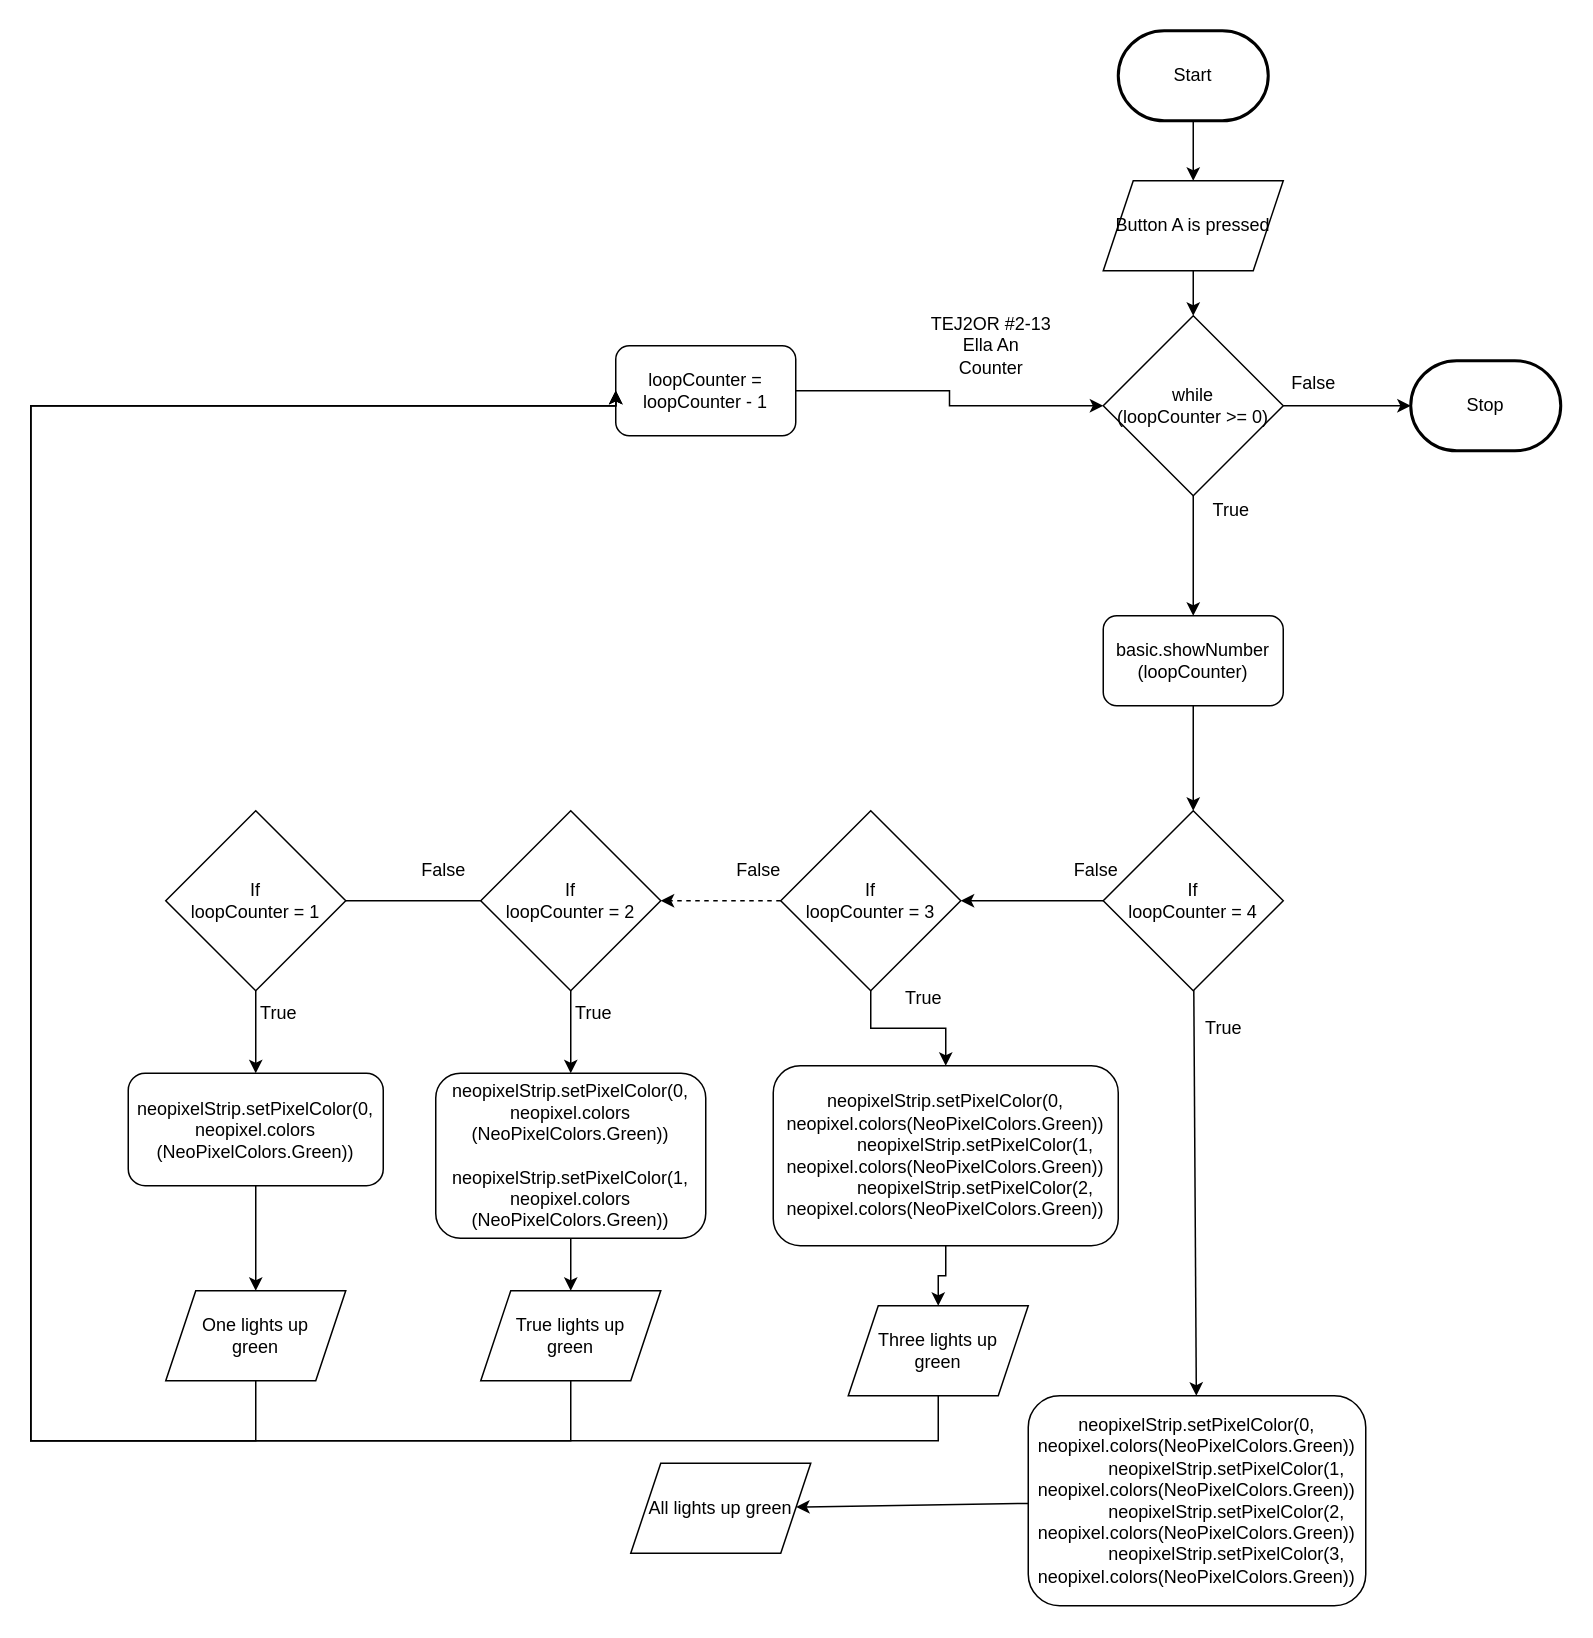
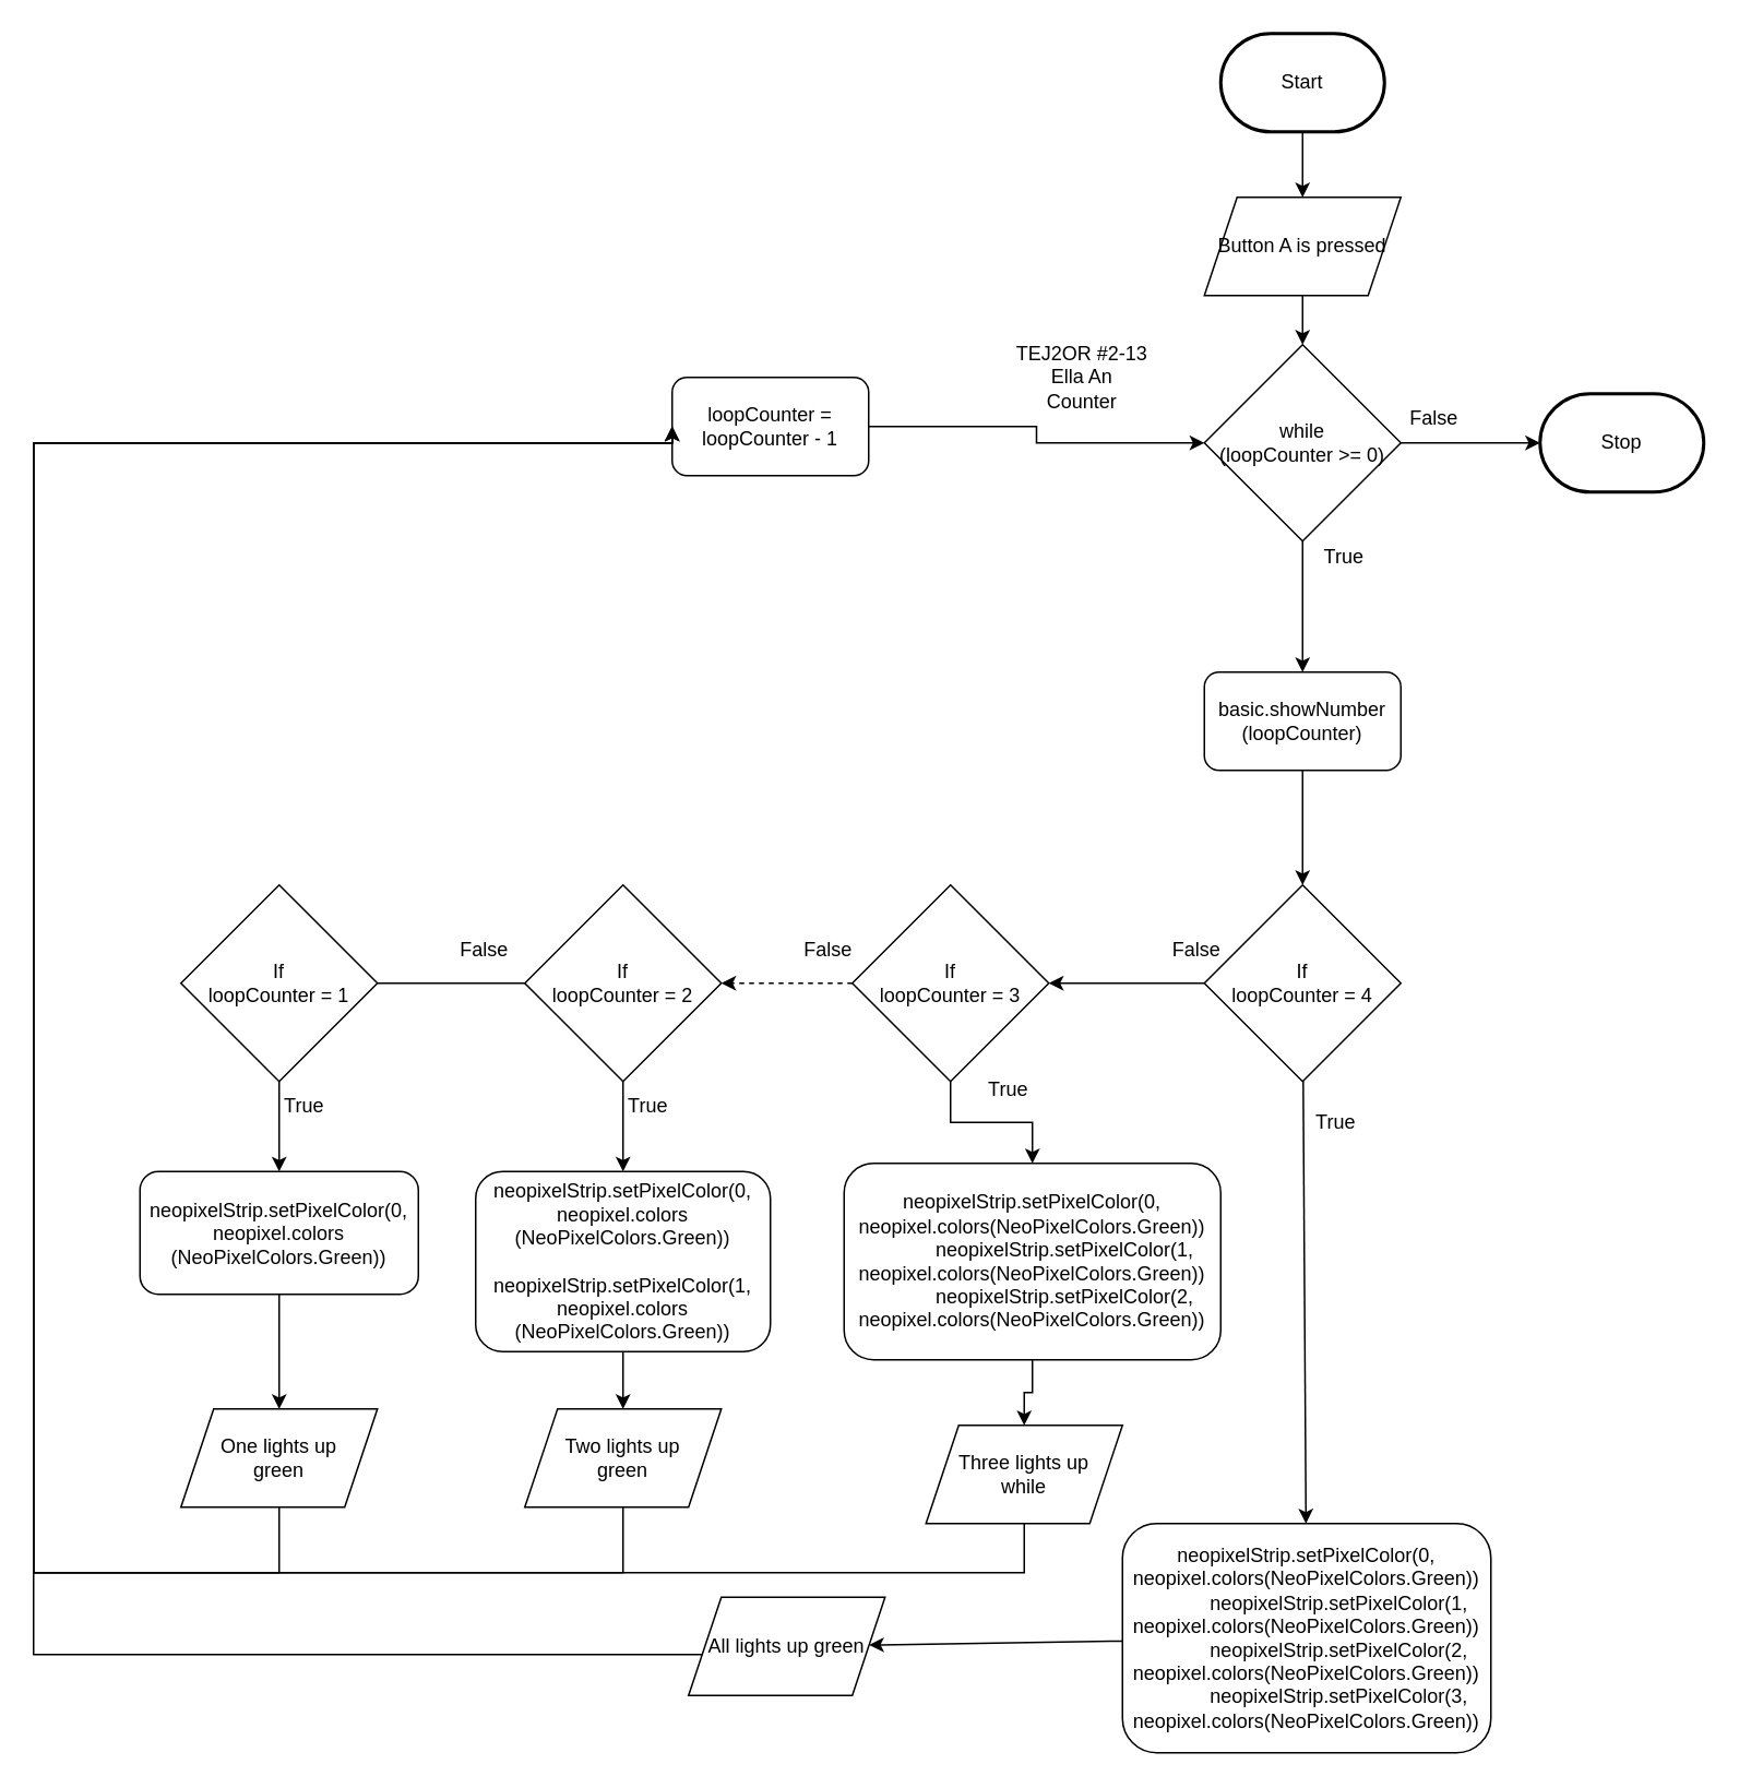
- <mxCell id="44" value="True lights up &lt;br&gt;green" style="shape=parallelogram;perimeter=parallelogramPerimeter;whiteSpace=wrap;html=1;fixedSize=1;" vertex="1" parent="1"><mxGeometry x="320" y="860" width="120" height="60" as="geometry" /></mxCell>
+ <mxCell id="44" value="Two lights up &lt;br&gt;green" style="shape=parallelogram;perimeter=parallelogramPerimeter;whiteSpace=wrap;html=1;fixedSize=1;" vertex="1" parent="1"><mxGeometry x="320" y="860" width="120" height="60" as="geometry" /></mxCell>
- <mxCell id="42" value="Three lights up&lt;br&gt;green" style="shape=parallelogram;perimeter=parallelogramPerimeter;whiteSpace=wrap;html=1;fixedSize=1;" vertex="1" parent="1"><mxGeometry x="565" y="870" width="120" height="60" as="geometry" /></mxCell>
+ <mxCell id="42" value="Three lights up&lt;br&gt;while" style="shape=parallelogram;perimeter=parallelogramPerimeter;whiteSpace=wrap;html=1;fixedSize=1;" vertex="1" parent="1"><mxGeometry x="565" y="870" width="120" height="60" as="geometry" /></mxCell>
+ <mxCell id="19" style="edgeStyle=orthogonalEdgeStyle;rounded=0;html=1;exitX=0;exitY=0.5;exitDx=0;exitDy=0;entryX=0;entryY=0.5;entryDx=0;entryDy=0;" edge="1" parent="1" source="20" target="23"><mxGeometry relative="1" as="geometry"><Array as="points"><mxPoint x="430" y="1010" /><mxPoint x="20" y="1010" /><mxPoint x="20" y="270" /></Array></mxGeometry></mxCell>
